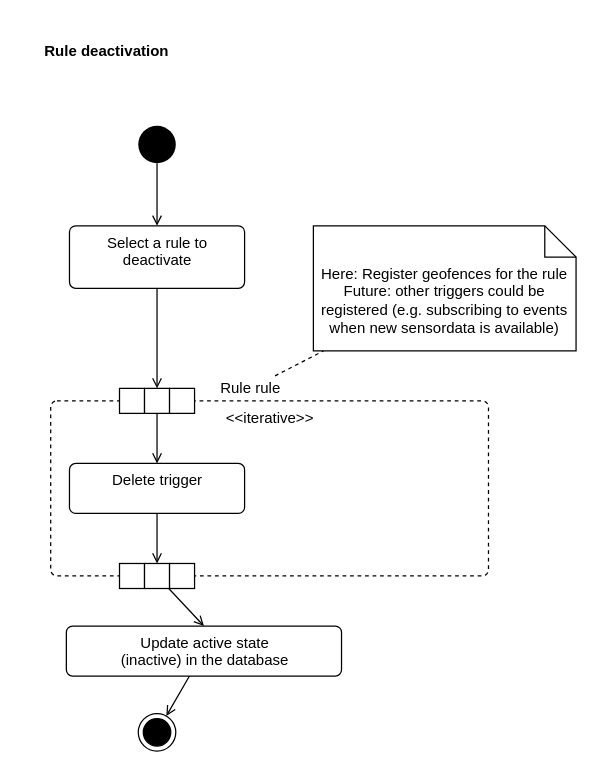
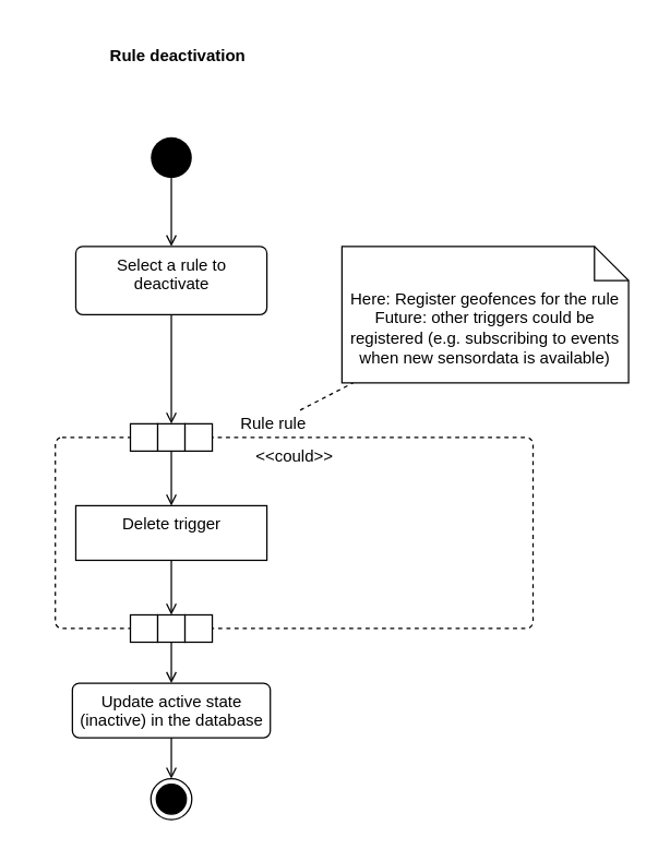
- <mxCell id="3" value="Rule deactivation" style="text;align=center;fontStyle=1;verticalAlign=middle;spacingLeft=3;spacingRight=3;strokeColor=none;rotatable=0;points=[[0,0.5],[1,0.5]];portConstraint=eastwest;" vertex="1" parent="1"><mxGeometry width="130" height="40" as="geometry" x="20" y="20" /></mxCell>
+ <mxCell id="3" value="Rule deactivation" style="text;align=center;fontStyle=1;verticalAlign=middle;spacingLeft=3;spacingRight=3;strokeColor=none;rotatable=0;points=[[0,0.5],[1,0.5]];portConstraint=eastwest;" vertex="1" parent="1"><mxGeometry x="65" y="20" width="130" height="40" as="geometry" /></mxCell>
- <mxCell id="2" value="&amp;lt;&amp;lt;iterative&amp;gt;&amp;gt;" style="html=1;align=center;verticalAlign=top;rounded=1;absoluteArcSize=1;arcSize=10;dashed=1;" vertex="1" parent="1"><mxGeometry x="40" y="320" width="350" height="140" as="geometry" /></mxCell>
+ <mxCell id="2" value="&amp;lt;&amp;lt;could&amp;gt;&amp;gt;" style="html=1;align=center;verticalAlign=top;rounded=1;absoluteArcSize=1;arcSize=10;dashed=1;" vertex="1" parent="1"><mxGeometry x="40" y="320" width="350" height="140" as="geometry" /></mxCell>
- <mxCell id="16" value="Delete trigger" style="html=1;align=center;verticalAlign=top;rounded=1;absoluteArcSize=1;arcSize=10;dashed=0;" vertex="1" parent="1"><mxGeometry x="55" y="370" width="140" height="40" as="geometry" /></mxCell>
+ <mxCell id="16" value="Delete trigger" style="html=1;align=center;verticalAlign=top;absoluteArcSize=1;arcSize=10;dashed=0;rounded=0;" vertex="1" parent="1"><mxGeometry x="55" y="370" width="140" height="40" as="geometry" /></mxCell>
- <mxCell id="24" value="Update active state&lt;br&gt;(inactive) in the database" style="html=1;align=center;verticalAlign=top;rounded=1;absoluteArcSize=1;arcSize=10;dashed=0;" vertex="1" parent="1"><mxGeometry x="52.5" y="500" width="220" height="40" as="geometry" /></mxCell>
+ <mxCell id="24" value="Update active state&lt;br&gt;(inactive) in the database" style="html=1;align=center;verticalAlign=top;rounded=1;absoluteArcSize=1;arcSize=10;dashed=0;" vertex="1" parent="1"><mxGeometry x="52.5" y="500" width="145" height="40" as="geometry" /></mxCell>
